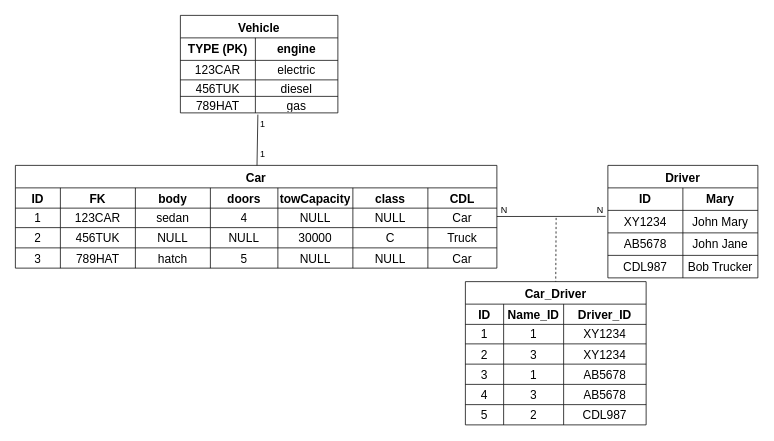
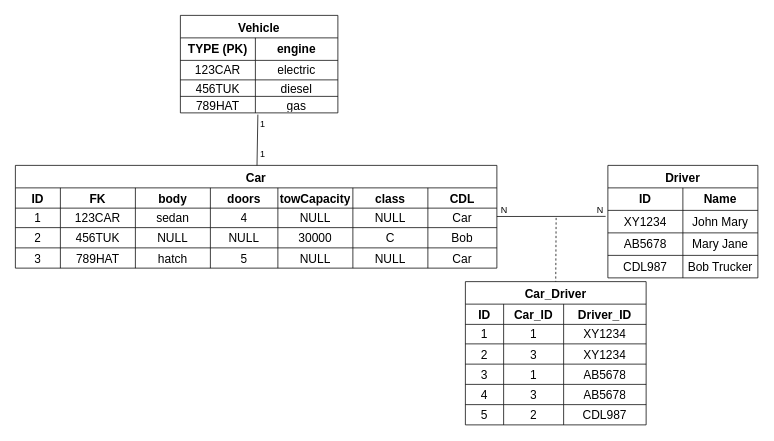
- <mxCell id="51" value="Mary" style="shape=partialRectangle;html=1;whiteSpace=wrap;connectable=0;strokeColor=inherit;overflow=hidden;fillColor=none;top=0;left=0;bottom=0;right=0;pointerEvents=1;fontSize=16;fontStyle=1" vertex="1" parent="49"><mxGeometry x="100" width="100" height="30" as="geometry"><mxRectangle width="100" height="30" as="alternateBounds" /></mxGeometry></mxCell>
+ <mxCell id="51" value="Name" style="shape=partialRectangle;html=1;whiteSpace=wrap;connectable=0;strokeColor=inherit;overflow=hidden;fillColor=none;top=0;left=0;bottom=0;right=0;pointerEvents=1;fontSize=16;fontStyle=1" vertex="1" parent="49"><mxGeometry x="100" width="100" height="30" as="geometry"><mxRectangle width="100" height="30" as="alternateBounds" /></mxGeometry></mxCell>
- <mxCell id="39" value="Truck" style="shape=partialRectangle;html=1;whiteSpace=wrap;connectable=0;strokeColor=inherit;overflow=hidden;fillColor=none;top=0;left=0;bottom=0;right=0;pointerEvents=1;fontSize=16;" vertex="1" parent="32"><mxGeometry x="550" width="92" height="27" as="geometry"><mxRectangle width="92" height="27" as="alternateBounds" /></mxGeometry></mxCell>
+ <mxCell id="39" value="Bob" style="shape=partialRectangle;html=1;whiteSpace=wrap;connectable=0;strokeColor=inherit;overflow=hidden;fillColor=none;top=0;left=0;bottom=0;right=0;pointerEvents=1;fontSize=16;" vertex="1" parent="32"><mxGeometry x="550" width="92" height="27" as="geometry"><mxRectangle width="92" height="27" as="alternateBounds" /></mxGeometry></mxCell>
- <mxCell id="57" value="John Jane" style="shape=partialRectangle;html=1;whiteSpace=wrap;connectable=0;strokeColor=inherit;overflow=hidden;fillColor=none;top=0;left=0;bottom=0;right=0;pointerEvents=1;fontSize=16;" vertex="1" parent="55"><mxGeometry x="100" width="100" height="30" as="geometry"><mxRectangle width="100" height="30" as="alternateBounds" /></mxGeometry></mxCell>
+ <mxCell id="57" value="Mary Jane" style="shape=partialRectangle;html=1;whiteSpace=wrap;connectable=0;strokeColor=inherit;overflow=hidden;fillColor=none;top=0;left=0;bottom=0;right=0;pointerEvents=1;fontSize=16;" vertex="1" parent="55"><mxGeometry x="100" width="100" height="30" as="geometry"><mxRectangle width="100" height="30" as="alternateBounds" /></mxGeometry></mxCell>
- <mxCell id="64" value="&lt;b&gt;Name_ID&lt;/b&gt;" style="shape=partialRectangle;html=1;whiteSpace=wrap;connectable=0;strokeColor=inherit;overflow=hidden;fillColor=none;top=0;left=0;bottom=0;right=0;pointerEvents=1;fontSize=16;" parent="62" vertex="1"><mxGeometry x="51" width="80" height="27" as="geometry"><mxRectangle width="80" height="27" as="alternateBounds" /></mxGeometry></mxCell>
+ <mxCell id="64" value="&lt;b&gt;Car_ID&lt;/b&gt;" style="shape=partialRectangle;html=1;whiteSpace=wrap;connectable=0;strokeColor=inherit;overflow=hidden;fillColor=none;top=0;left=0;bottom=0;right=0;pointerEvents=1;fontSize=16;" parent="62" vertex="1"><mxGeometry x="51" width="80" height="27" as="geometry"><mxRectangle width="80" height="27" as="alternateBounds" /></mxGeometry></mxCell>
